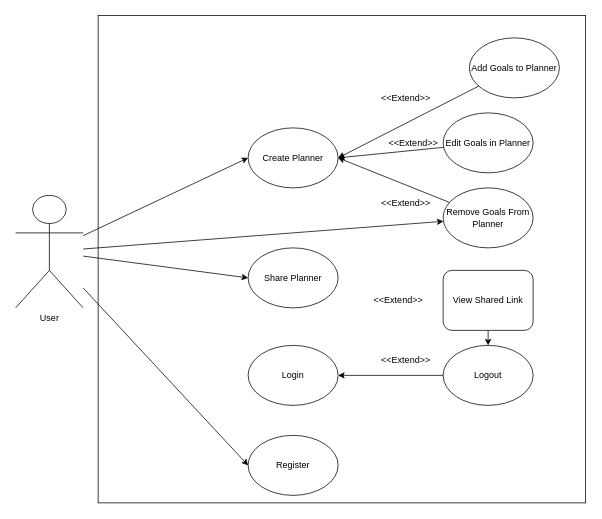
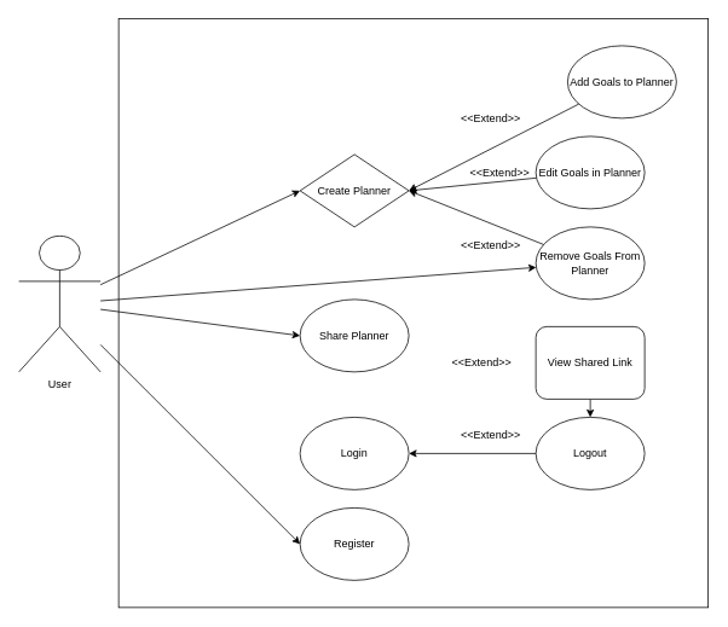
- <mxCell id="14" value="Create Planner" style="ellipse;whiteSpace=wrap;html=1;" vertex="1" parent="1"><mxGeometry x="330" y="170" width="120" height="80" as="geometry" /></mxCell>
+ <mxCell id="14" value="Create Planner" style="rhombus;whiteSpace=wrap;html=1;" vertex="1" parent="1"><mxGeometry x="330" y="170" width="120" height="80" as="geometry" /></mxCell>
- <mxCell id="8" value="Register" style="ellipse;whiteSpace=wrap;html=1;" vertex="1" parent="1"><mxGeometry x="330" y="580" width="120" height="80" as="geometry" /></mxCell>
+ <mxCell id="8" value="Register" style="ellipse;whiteSpace=wrap;html=1;" vertex="1" parent="1"><mxGeometry x="330" y="560" width="120" height="80" as="geometry" /></mxCell>
